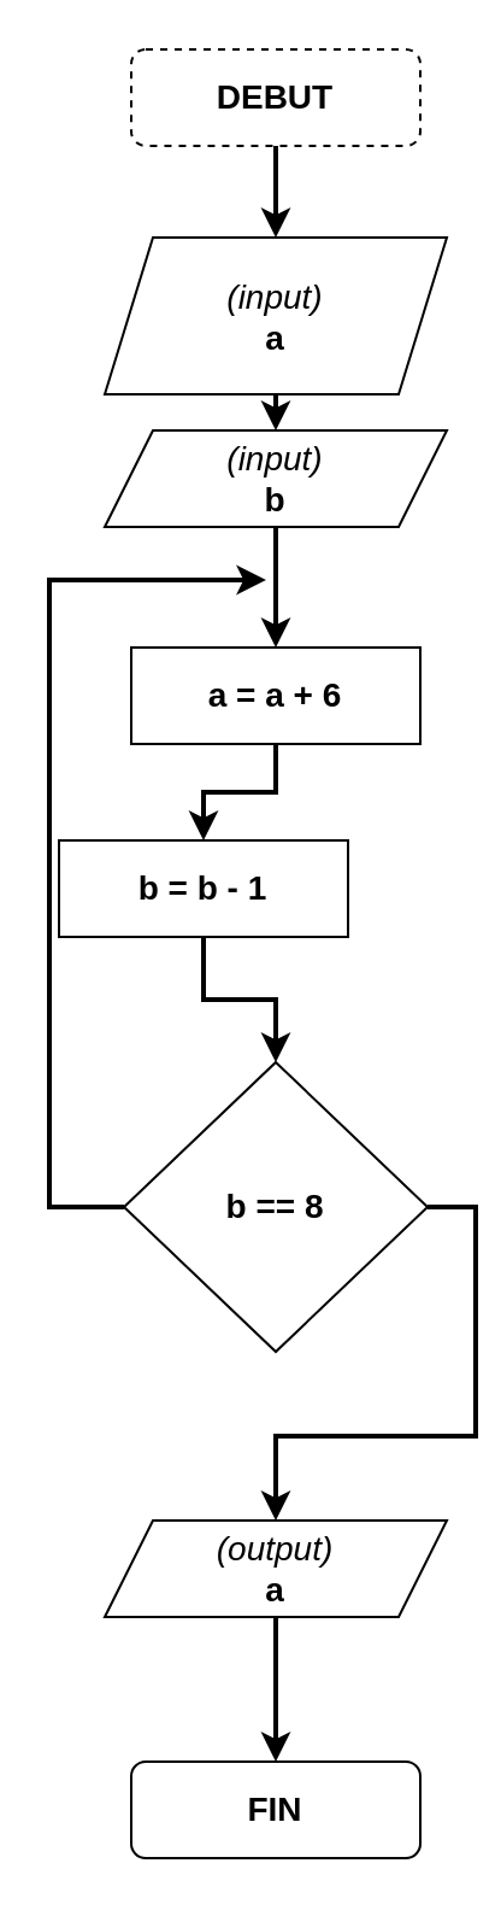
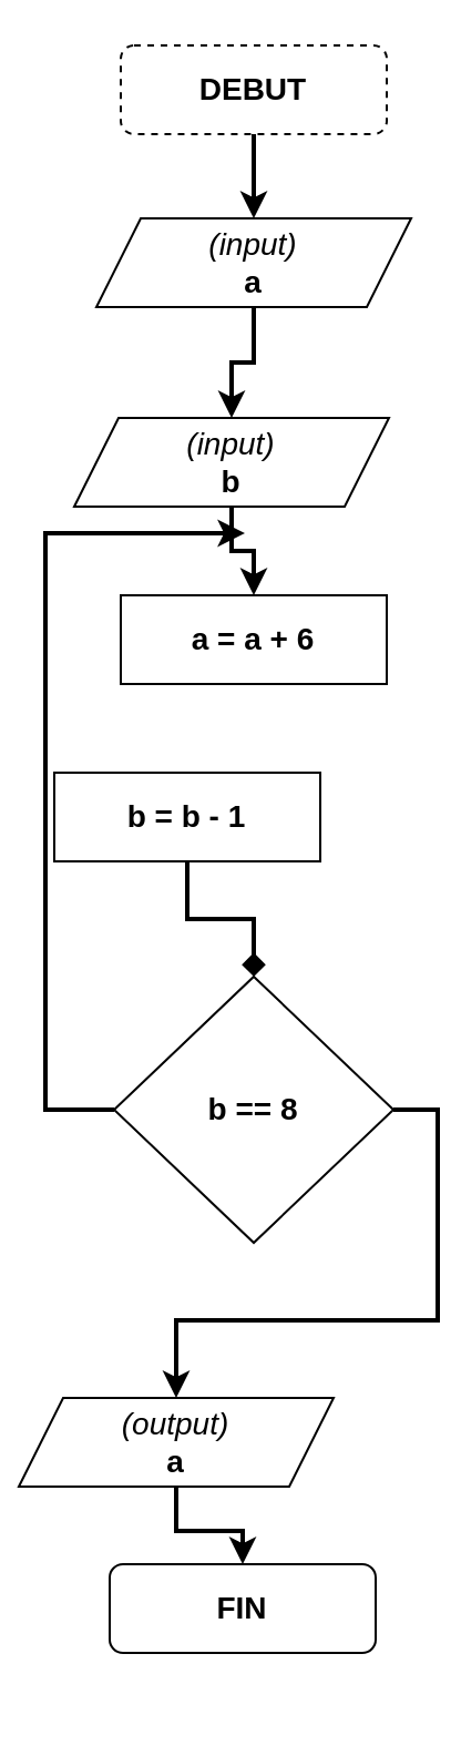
- <mxCell id="6" value="&lt;i&gt;(input)&lt;/i&gt;&lt;br&gt;&lt;b&gt;a&lt;/b&gt;" style="shape=parallelogram;perimeter=parallelogramPerimeter;whiteSpace=wrap;html=1;fixedSize=1;fontSize=14;" parent="1" vertex="1"><mxGeometry x="43" y="98" width="142" height="65" as="geometry" /></mxCell>
+ <mxCell id="6" value="&lt;i&gt;(input)&lt;/i&gt;&lt;br&gt;&lt;b&gt;a&lt;/b&gt;" style="shape=parallelogram;perimeter=parallelogramPerimeter;whiteSpace=wrap;html=1;fixedSize=1;fontSize=14;" parent="1" vertex="1"><mxGeometry x="43" y="98" width="142" height="40" as="geometry" /></mxCell>
- <mxCell id="8" value="&lt;i&gt;(input)&lt;/i&gt;&lt;br&gt;&lt;b&gt;b&lt;/b&gt;" style="shape=parallelogram;perimeter=parallelogramPerimeter;whiteSpace=wrap;html=1;fixedSize=1;fontSize=14;" vertex="1" parent="1"><mxGeometry x="43" y="178" width="142" height="40" as="geometry" /></mxCell>
+ <mxCell id="8" value="&lt;i&gt;(input)&lt;/i&gt;&lt;br&gt;&lt;b&gt;b&lt;/b&gt;" style="shape=parallelogram;perimeter=parallelogramPerimeter;whiteSpace=wrap;html=1;fixedSize=1;fontSize=14;" vertex="1" parent="1"><mxGeometry x="33" y="188" width="142" height="40" as="geometry" /></mxCell>
- <mxCell id="9" style="edgeStyle=orthogonalEdgeStyle;rounded=0;orthogonalLoop=1;jettySize=auto;html=1;exitX=0.5;exitY=1;exitDx=0;exitDy=0;entryX=0.5;entryY=0;entryDx=0;entryDy=0;strokeWidth=2;fontSize=14;" edge="1" parent="1" source="10" target="12"><mxGeometry relative="1" as="geometry" /></mxCell>
- <mxCell id="11" style="edgeStyle=orthogonalEdgeStyle;rounded=0;orthogonalLoop=1;jettySize=auto;html=1;exitX=0.5;exitY=1;exitDx=0;exitDy=0;entryX=0.5;entryY=0;entryDx=0;entryDy=0;strokeWidth=2;fontSize=14;" edge="1" parent="1" source="12" target="14"><mxGeometry relative="1" as="geometry" /></mxCell>
+ <mxCell id="11" style="edgeStyle=orthogonalEdgeStyle;rounded=0;orthogonalLoop=1;jettySize=auto;html=1;exitX=0.5;exitY=1;exitDx=0;exitDy=0;entryX=0.5;entryY=0;entryDx=0;entryDy=0;strokeWidth=2;fontSize=14;endArrow=diamond;" edge="1" parent="1" source="12" target="14"><mxGeometry relative="1" as="geometry" /></mxCell>
- <mxCell id="16" value="&lt;i&gt;(output)&lt;/i&gt;&lt;br&gt;&lt;b&gt;a&lt;/b&gt;" style="shape=parallelogram;perimeter=parallelogramPerimeter;whiteSpace=wrap;html=1;fixedSize=1;fontSize=14;" vertex="1" parent="1"><mxGeometry x="43" y="630" width="142" height="40" as="geometry" /></mxCell>
+ <mxCell id="16" value="&lt;i&gt;(output)&lt;/i&gt;&lt;br&gt;&lt;b&gt;a&lt;/b&gt;" style="shape=parallelogram;perimeter=parallelogramPerimeter;whiteSpace=wrap;html=1;fixedSize=1;fontSize=14;" vertex="1" parent="1"><mxGeometry x="8" y="630" width="142" height="40" as="geometry" /></mxCell>
- <mxCell id="4" value="&lt;font style=&quot;font-size: 14px;&quot;&gt;&lt;b&gt;FIN&lt;/b&gt;&lt;/font&gt;" style="rounded=1;whiteSpace=wrap;html=1;" parent="1" vertex="1"><mxGeometry x="54" y="730" width="120" height="40" as="geometry" /></mxCell>
+ <mxCell id="4" value="&lt;font style=&quot;font-size: 14px;&quot;&gt;&lt;b&gt;FIN&lt;/b&gt;&lt;/font&gt;" style="rounded=1;whiteSpace=wrap;html=1;" parent="1" vertex="1"><mxGeometry x="49" y="705" width="120" height="40" as="geometry" /></mxCell>
